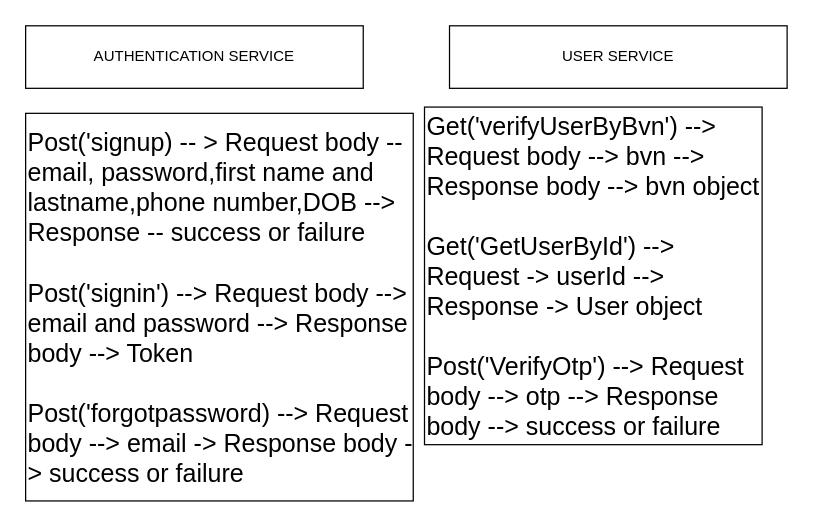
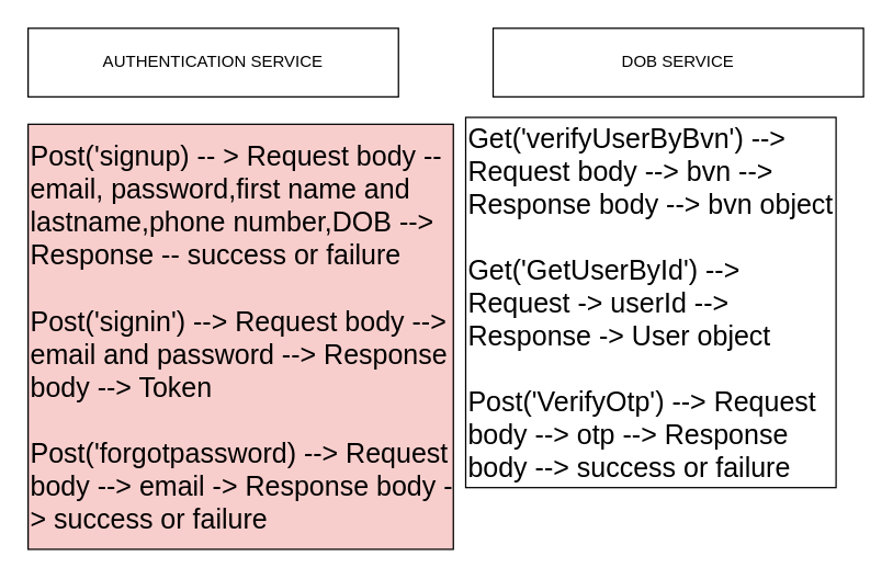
- <mxCell id="2" value="USER SERVICE" style="rounded=0;whiteSpace=wrap;html=1;" vertex="1" parent="1"><mxGeometry x="359" y="20" width="270" height="50" as="geometry" /></mxCell>
+ <mxCell id="2" value="DOB SERVICE" style="rounded=0;whiteSpace=wrap;html=1;" vertex="1" parent="1"><mxGeometry x="359" y="20" width="270" height="50" as="geometry" /></mxCell>
- <mxCell id="4" value="&lt;font style=&quot;font-size: 20px&quot;&gt;Post('signup) -- &amp;gt; Request body -- email, password,first name and lastname,phone number,DOB --&amp;gt; Response -- success or failure&lt;br&gt;&lt;br&gt;Post('signin') --&amp;gt; Request body --&amp;gt; email and password --&amp;gt; Response body --&amp;gt; Token&lt;br&gt;&lt;br&gt;Post('forgotpassword) --&amp;gt; Request body --&amp;gt; email -&amp;gt; Response body -&amp;gt; success or failure&lt;br&gt;&lt;/font&gt;" style="whiteSpace=wrap;html=1;aspect=fixed;align=left;" vertex="1" parent="1"><mxGeometry x="20" y="90" width="310" height="310" as="geometry" /></mxCell>
+ <mxCell id="4" value="&lt;font style=&quot;font-size: 20px&quot;&gt;Post('signup) -- &amp;gt; Request body -- email, password,first name and lastname,phone number,DOB --&amp;gt; Response -- success or failure&lt;br&gt;&lt;br&gt;Post('signin') --&amp;gt; Request body --&amp;gt; email and password --&amp;gt; Response body --&amp;gt; Token&lt;br&gt;&lt;br&gt;Post('forgotpassword) --&amp;gt; Request body --&amp;gt; email -&amp;gt; Response body -&amp;gt; success or failure&lt;br&gt;&lt;/font&gt;" style="whiteSpace=wrap;html=1;aspect=fixed;align=left;fillColor=#f8cecc;" vertex="1" parent="1"><mxGeometry x="20" y="90" width="310" height="310" as="geometry" /></mxCell>
